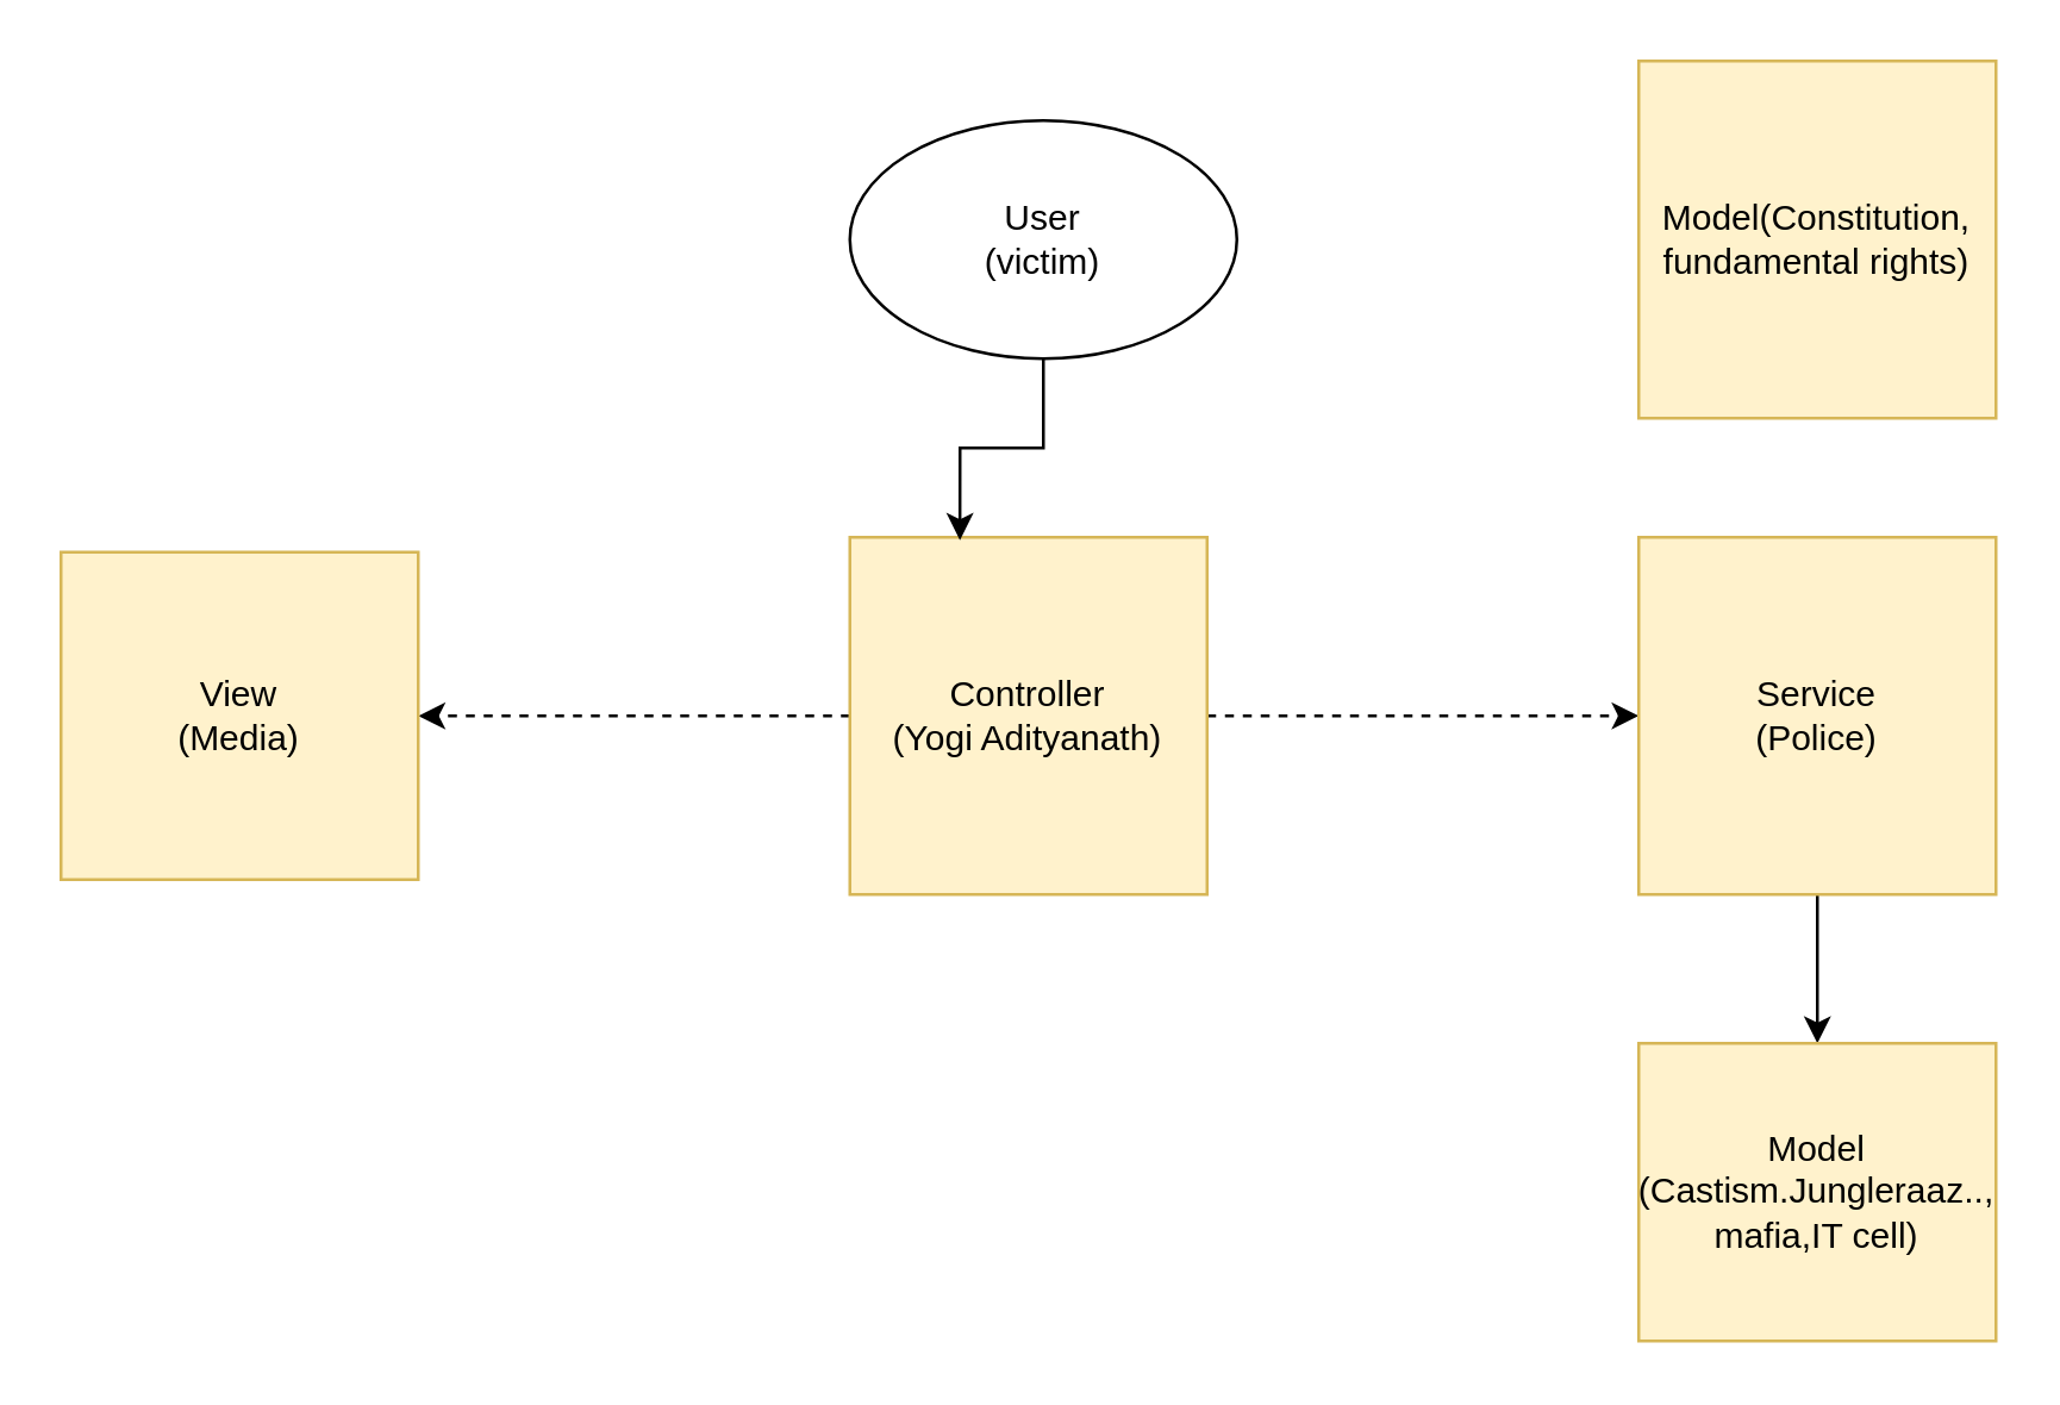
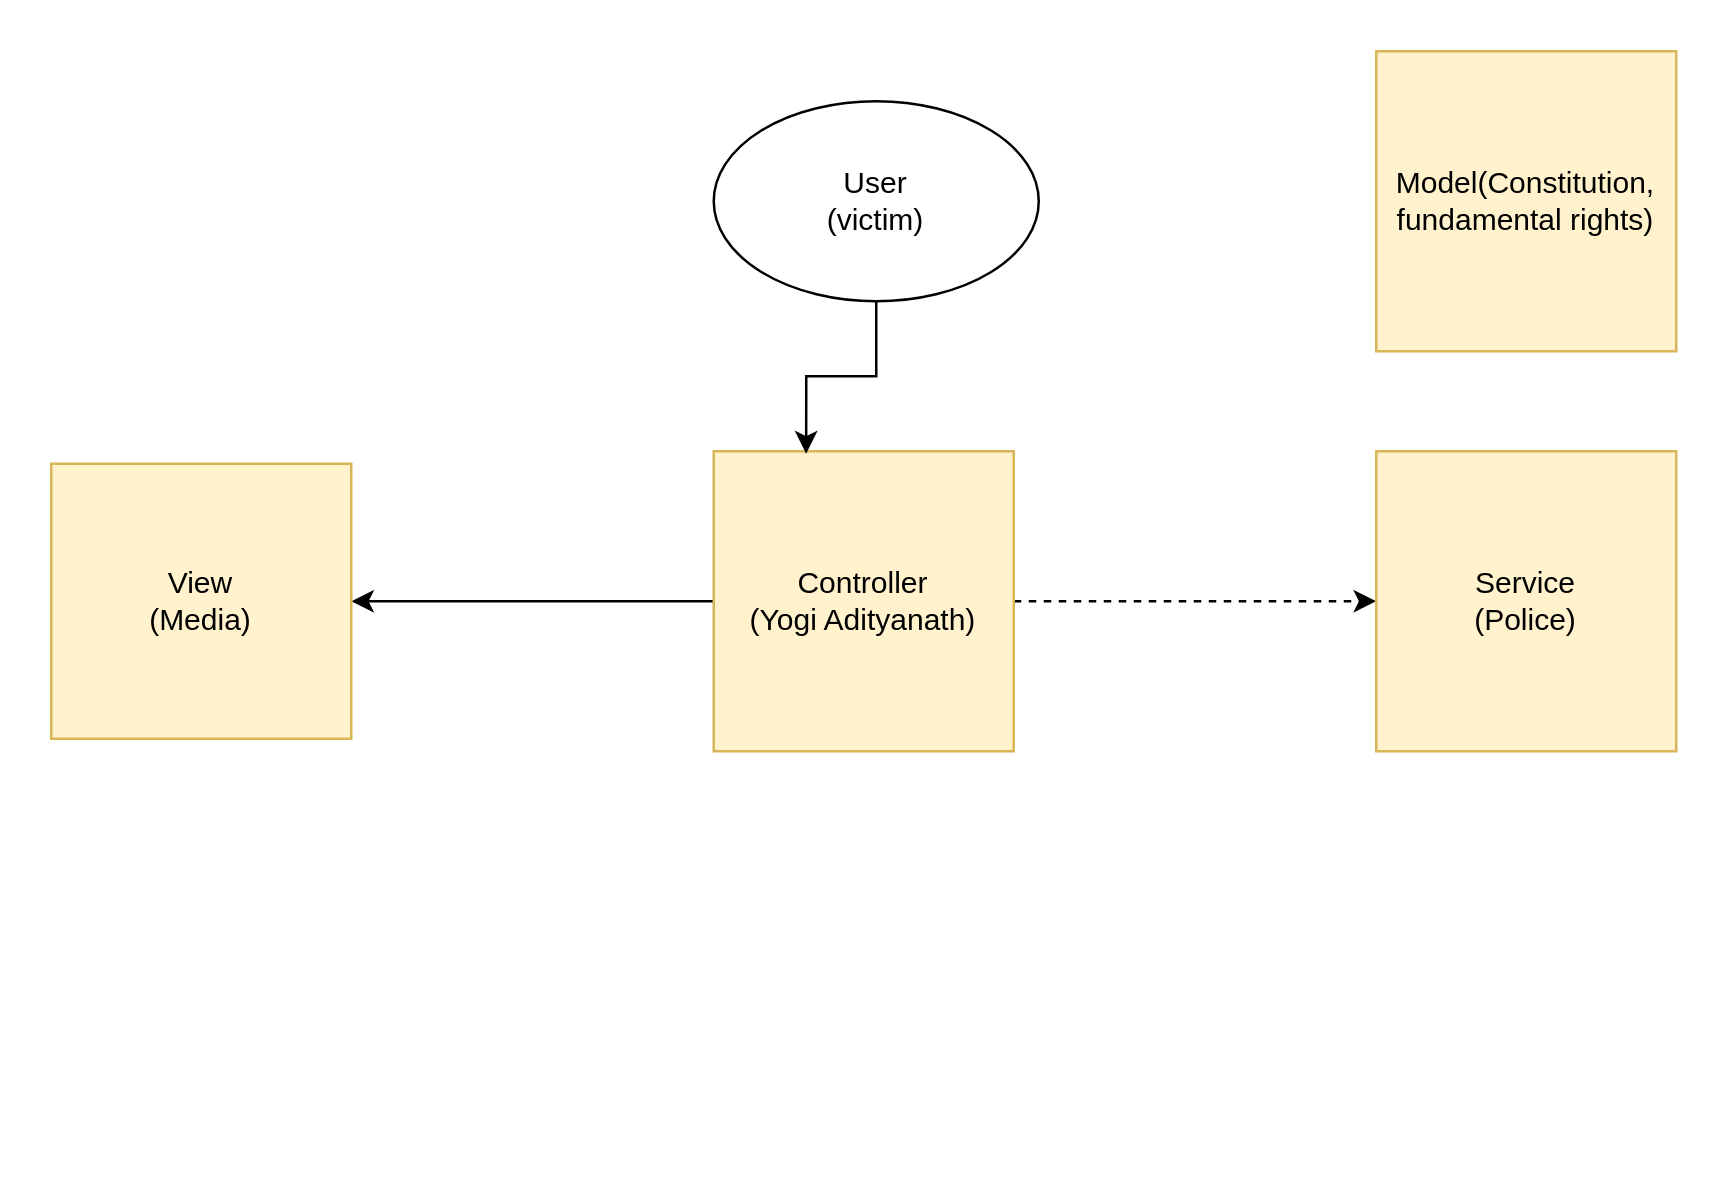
- <mxCell id="3" style="edgeStyle=orthogonalEdgeStyle;rounded=0;orthogonalLoop=1;jettySize=auto;html=1;entryX=1;entryY=0.5;entryDx=0;entryDy=0;dashed=1;" edge="1" parent="1" source="4" target="9"><mxGeometry relative="1" as="geometry" /></mxCell>
+ <mxCell id="3" style="edgeStyle=orthogonalEdgeStyle;rounded=0;orthogonalLoop=1;jettySize=auto;html=1;entryX=1;entryY=0.5;entryDx=0;entryDy=0;" edge="1" parent="1" source="4" target="9"><mxGeometry relative="1" as="geometry" /></mxCell>
- <mxCell id="5" value="" style="edgeStyle=orthogonalEdgeStyle;rounded=0;orthogonalLoop=1;jettySize=auto;html=1;" edge="1" parent="1" source="6" target="8"><mxGeometry relative="1" as="geometry" /></mxCell>
- <mxCell id="8" value="Model&lt;br&gt;(Castism.Jungleraaz..,&lt;br&gt;mafia,IT cell)" style="rounded=0;whiteSpace=wrap;html=1;fillColor=#fff2cc;strokeColor=#d6b656;" vertex="1" parent="1"><mxGeometry x="550" y="350" width="120" height="100" as="geometry" /></mxCell>
